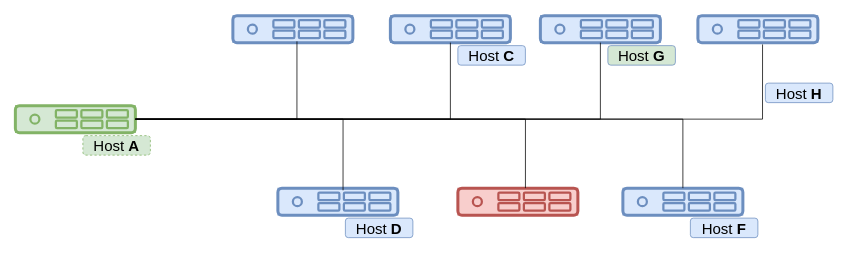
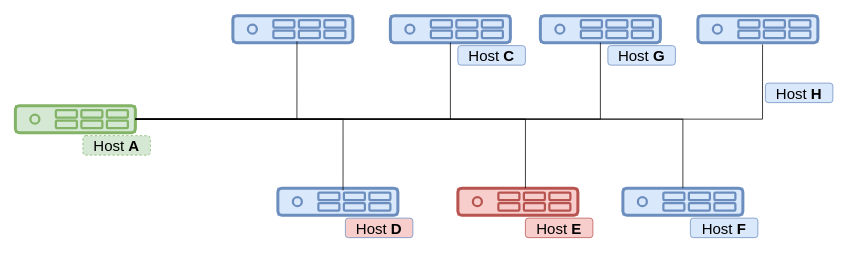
- <mxCell id="30" value="Host &lt;b&gt;G&lt;/b&gt;" style="rounded=1;whiteSpace=wrap;html=1;fillColor=#d5e8d4;strokeColor=#6c8ebf;fontSize=20;" vertex="1" parent="1"><mxGeometry x="810" y="60" width="90" height="26" as="geometry" /></mxCell>
+ <mxCell id="30" value="Host &lt;b&gt;G&lt;/b&gt;" style="rounded=1;whiteSpace=wrap;html=1;fillColor=#dae8fc;strokeColor=#6c8ebf;fontSize=20;" vertex="1" parent="1"><mxGeometry x="810" y="60" width="90" height="26" as="geometry" /></mxCell>
- <mxCell id="50" value="Host &lt;b&gt;D&lt;/b&gt;" style="rounded=1;whiteSpace=wrap;html=1;fillColor=#dae8fc;strokeColor=#6c8ebf;fontSize=20;" vertex="1" parent="1"><mxGeometry x="460" y="290" width="90" height="26" as="geometry" /></mxCell>
+ <mxCell id="50" value="Host &lt;b&gt;D&lt;/b&gt;" style="rounded=1;whiteSpace=wrap;html=1;fillColor=#f8cecc;strokeColor=#6c8ebf;fontSize=20;" vertex="1" parent="1"><mxGeometry x="460" y="290" width="90" height="26" as="geometry" /></mxCell>
+ <mxCell id="60" value="Host &lt;b&gt;E&lt;/b&gt;" style="rounded=1;whiteSpace=wrap;html=1;fillColor=#f8cecc;strokeColor=#b85450;fontSize=20;" vertex="1" parent="1"><mxGeometry x="700" y="290" width="90" height="26" as="geometry" /></mxCell>
